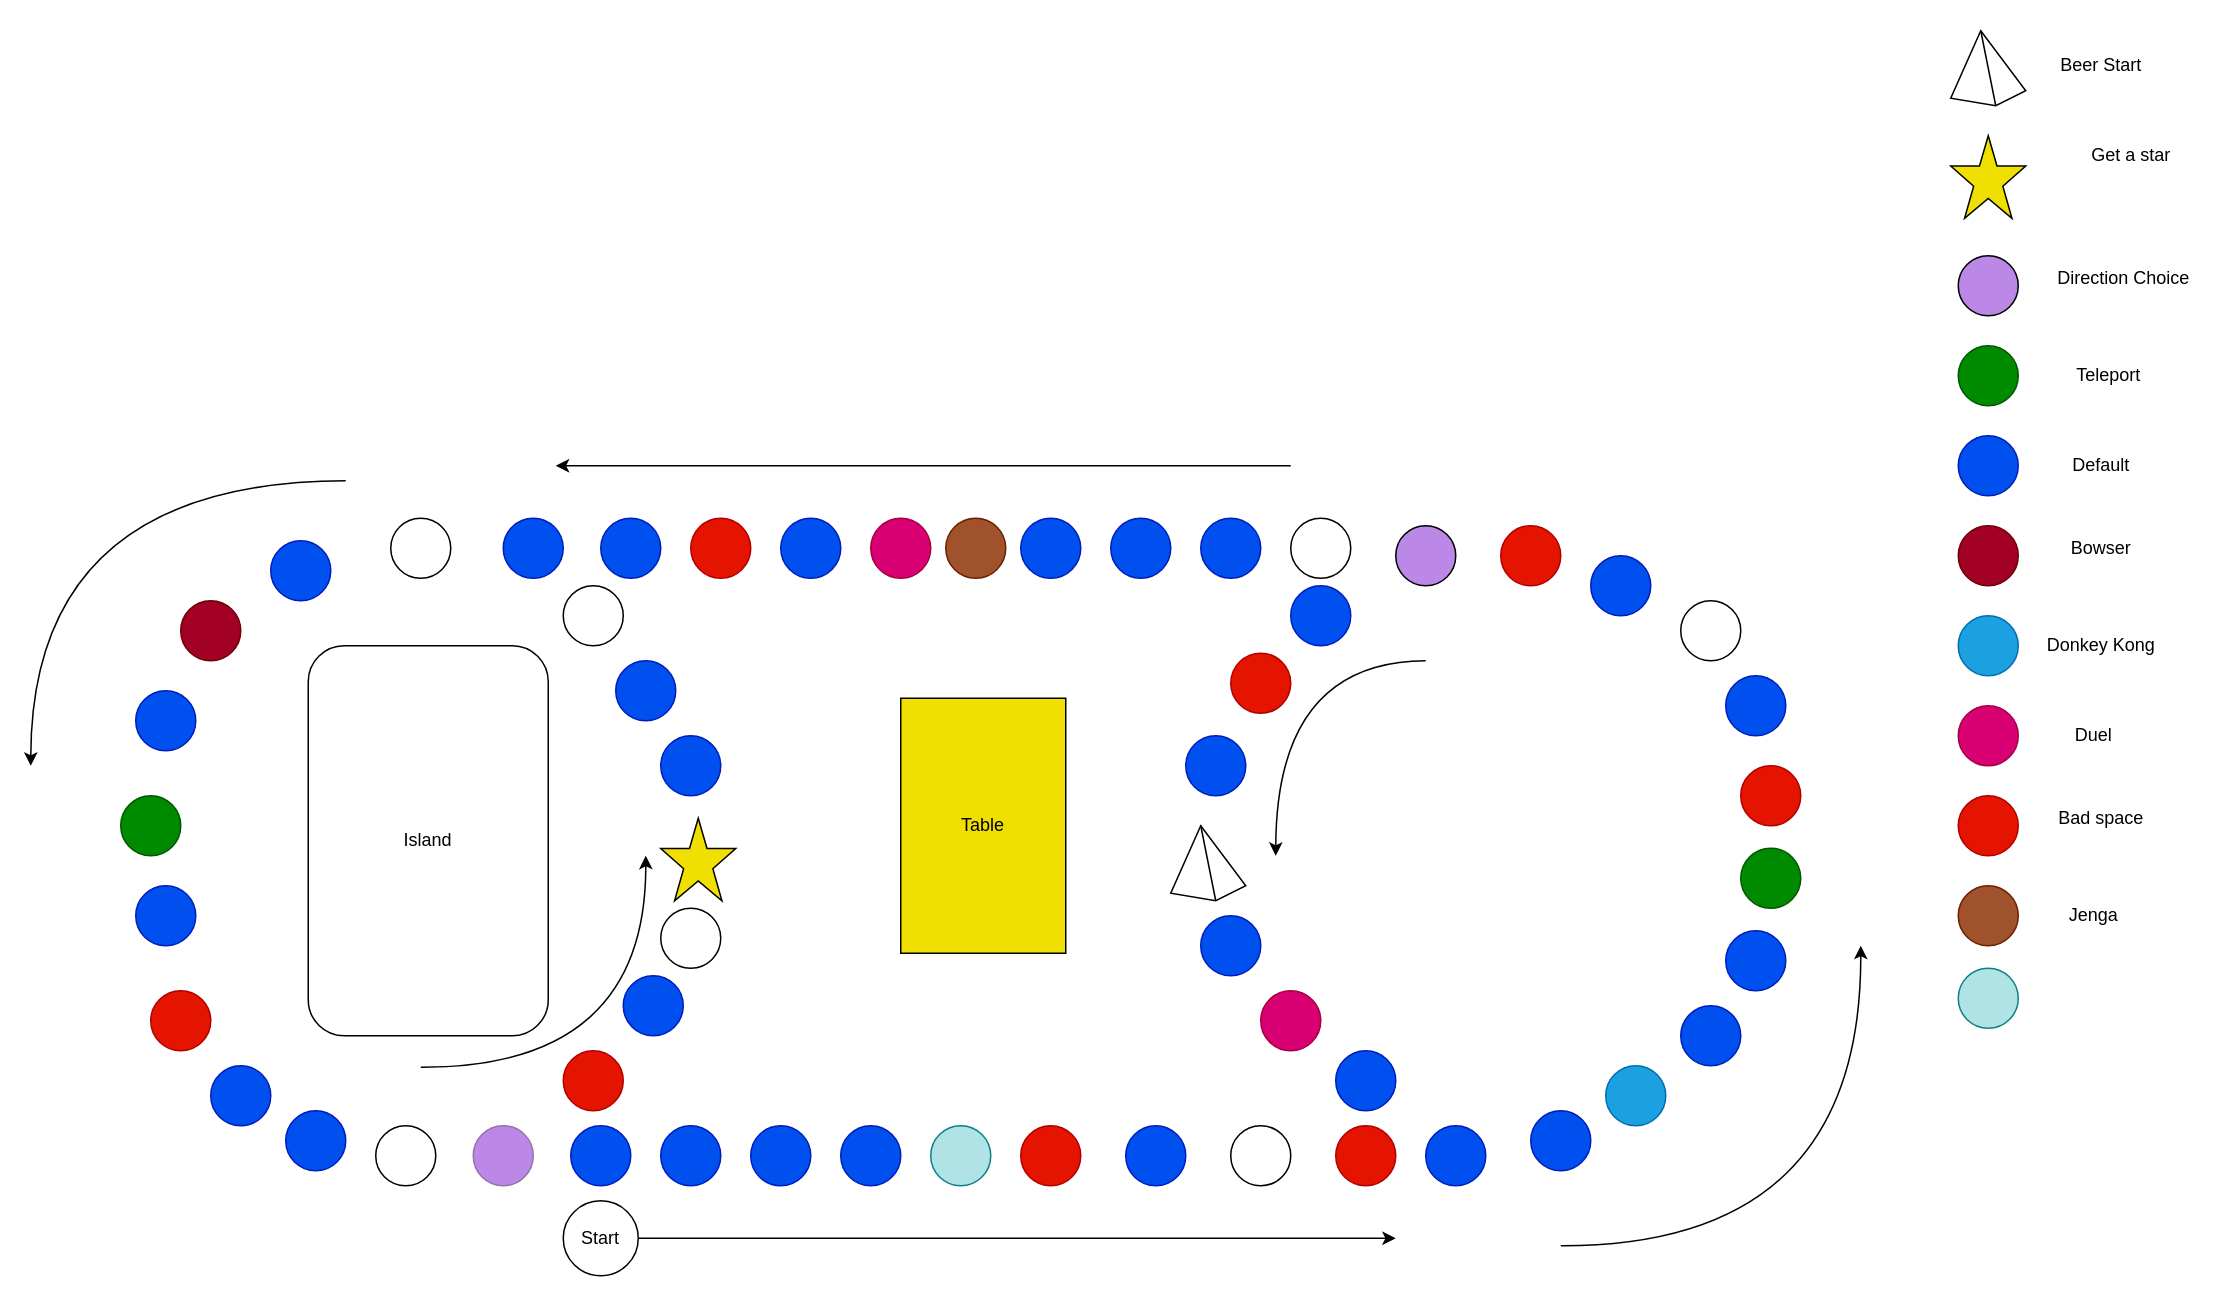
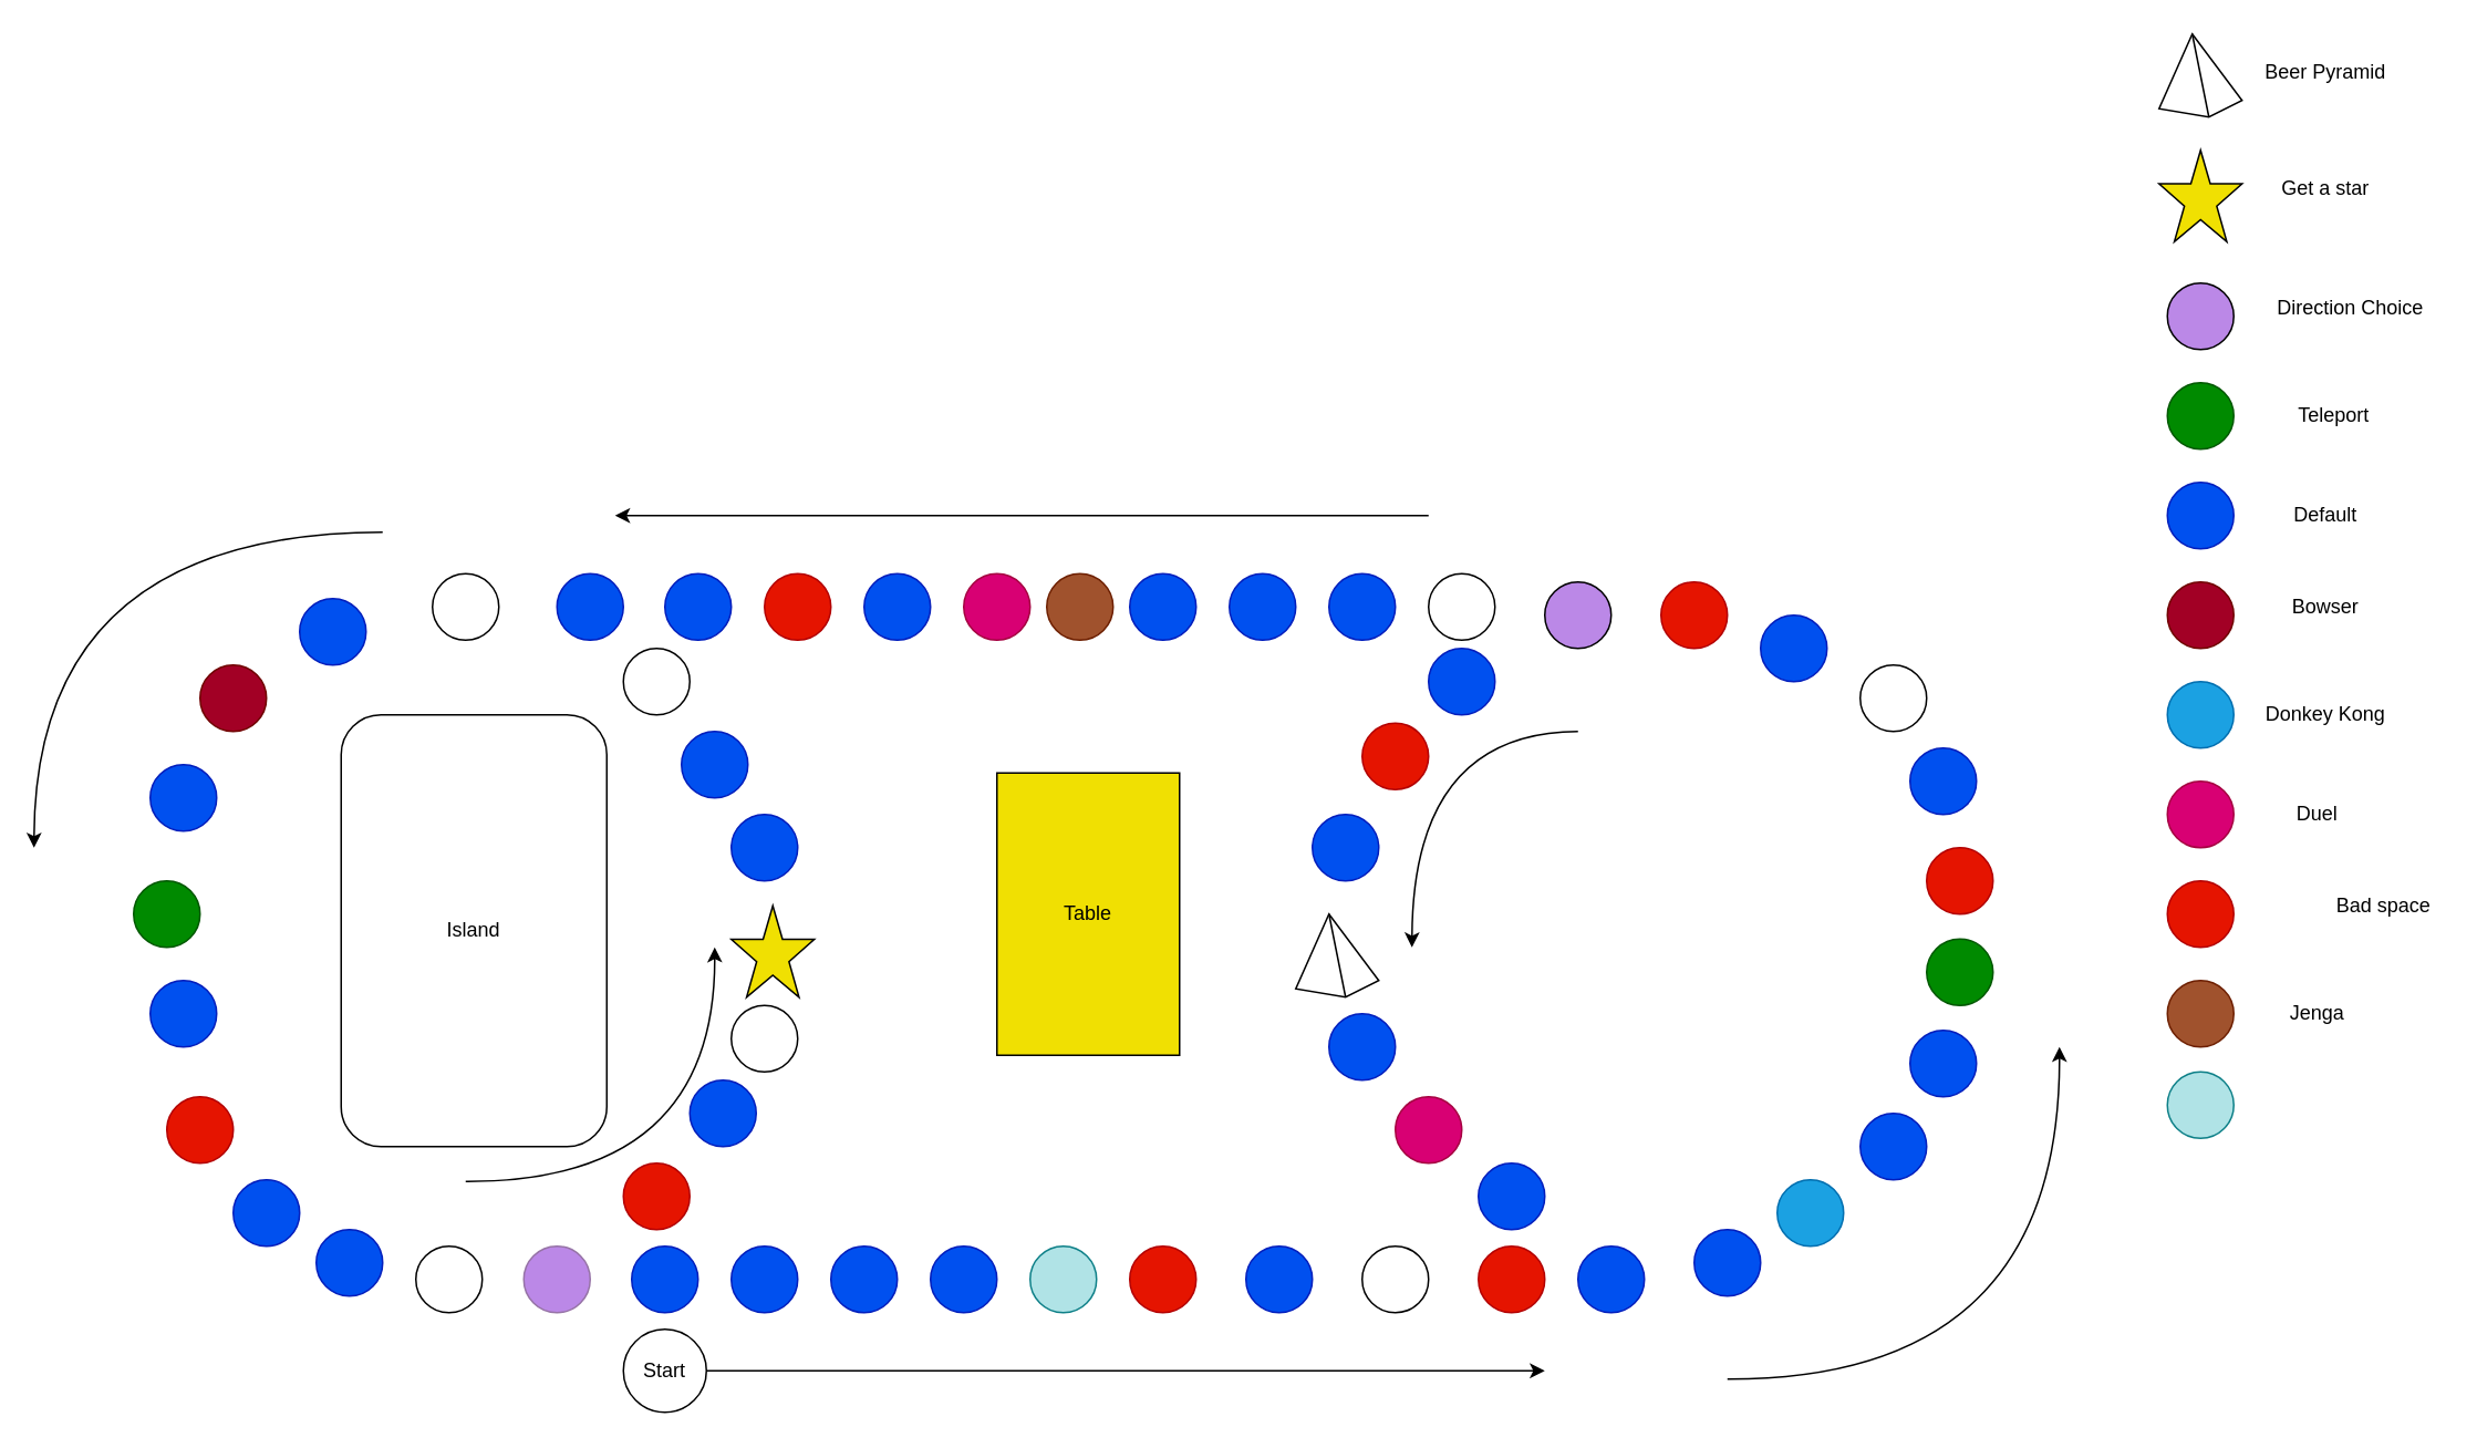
- <mxCell id="64" value="&lt;div&gt;Beer Start&lt;/div&gt;" style="text;html=1;align=center;verticalAlign=middle;resizable=0;points=[];autosize=1;strokeColor=none;fillColor=none;" vertex="1" parent="1"><mxGeometry x="1350" y="28" width="100" height="30" as="geometry" /></mxCell>
+ <mxCell id="64" value="&lt;div&gt;Beer Pyramid&lt;/div&gt;" style="text;html=1;align=center;verticalAlign=middle;resizable=0;points=[];autosize=1;strokeColor=none;fillColor=none;" vertex="1" parent="1"><mxGeometry x="1350" y="28" width="100" height="30" as="geometry" /></mxCell>
- <mxCell id="66" value="Get a star" style="text;html=1;align=center;verticalAlign=middle;resizable=0;points=[];autosize=1;strokeColor=none;fillColor=none;" vertex="1" parent="1"><mxGeometry x="1380" y="88" width="80" height="30" as="geometry" /></mxCell>
+ <mxCell id="66" value="Get a star" style="text;html=1;align=center;verticalAlign=middle;resizable=0;points=[];autosize=1;strokeColor=none;fillColor=none;" vertex="1" parent="1"><mxGeometry x="1360" y="98" width="80" height="30" as="geometry" /></mxCell>
- <mxCell id="84" value="&lt;div&gt;Bad space&lt;/div&gt;" style="text;html=1;align=center;verticalAlign=middle;resizable=0;points=[];autosize=1;strokeColor=none;fillColor=none;" vertex="1" parent="1"><mxGeometry x="1360" y="530" width="80" height="30" as="geometry" /></mxCell>
+ <mxCell id="84" value="&lt;div&gt;Bad space&lt;/div&gt;" style="text;html=1;align=center;verticalAlign=middle;resizable=0;points=[];autosize=1;strokeColor=none;fillColor=none;" vertex="1" parent="1"><mxGeometry x="1395" y="530" width="80" height="30" as="geometry" /></mxCell>
